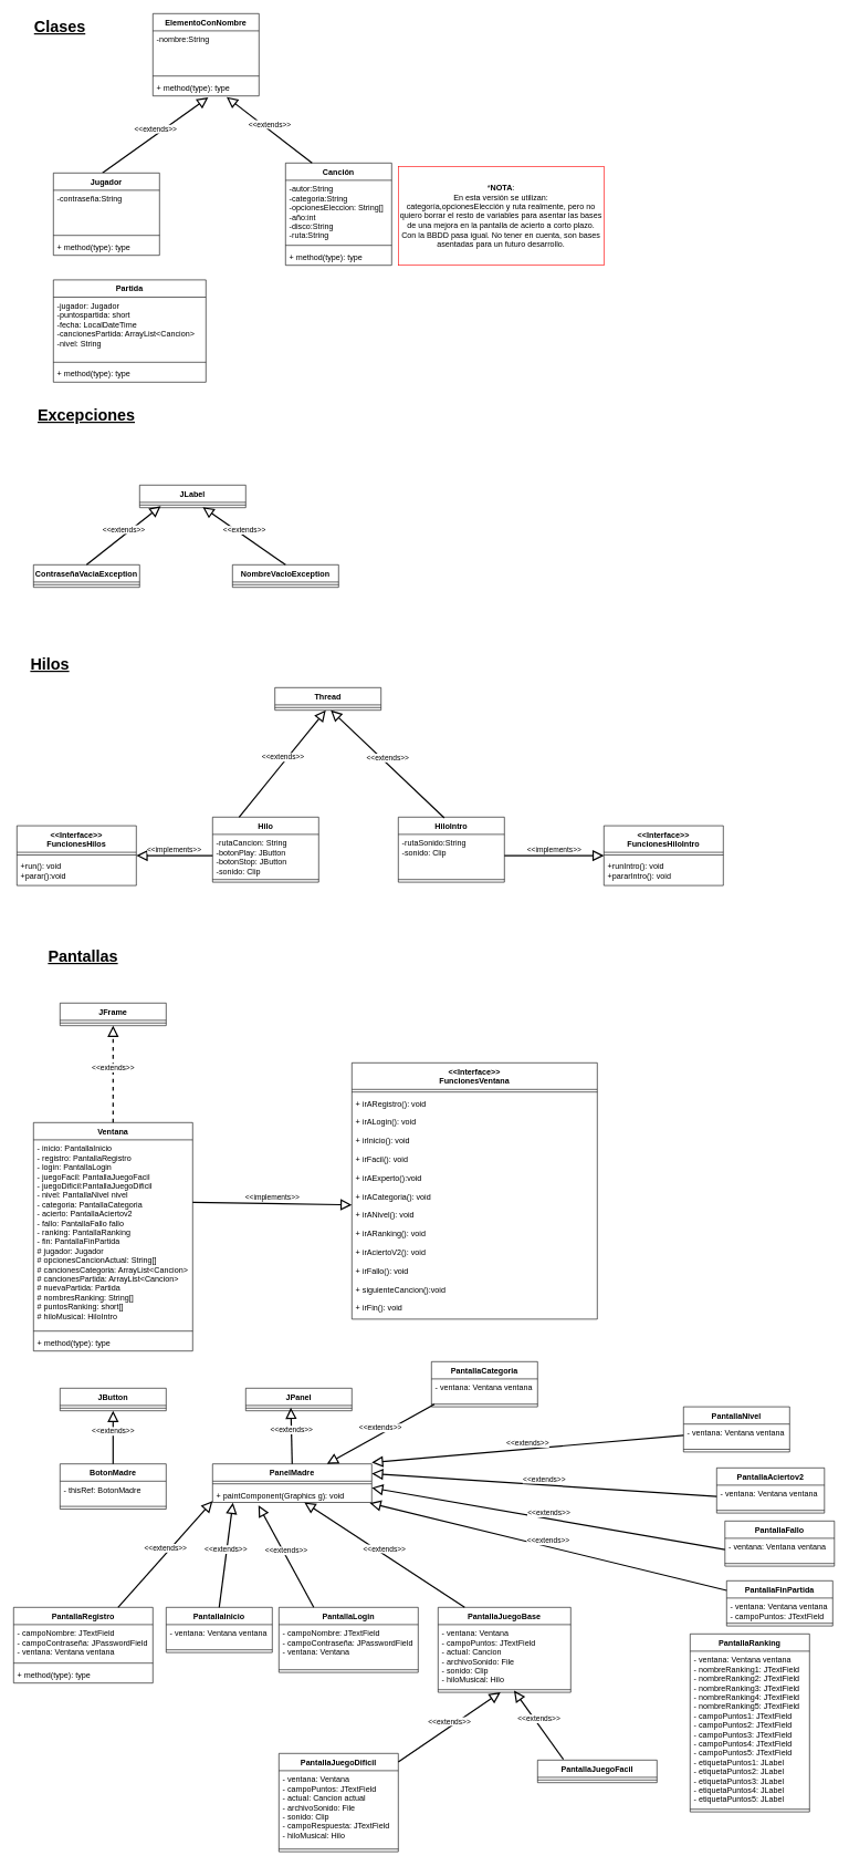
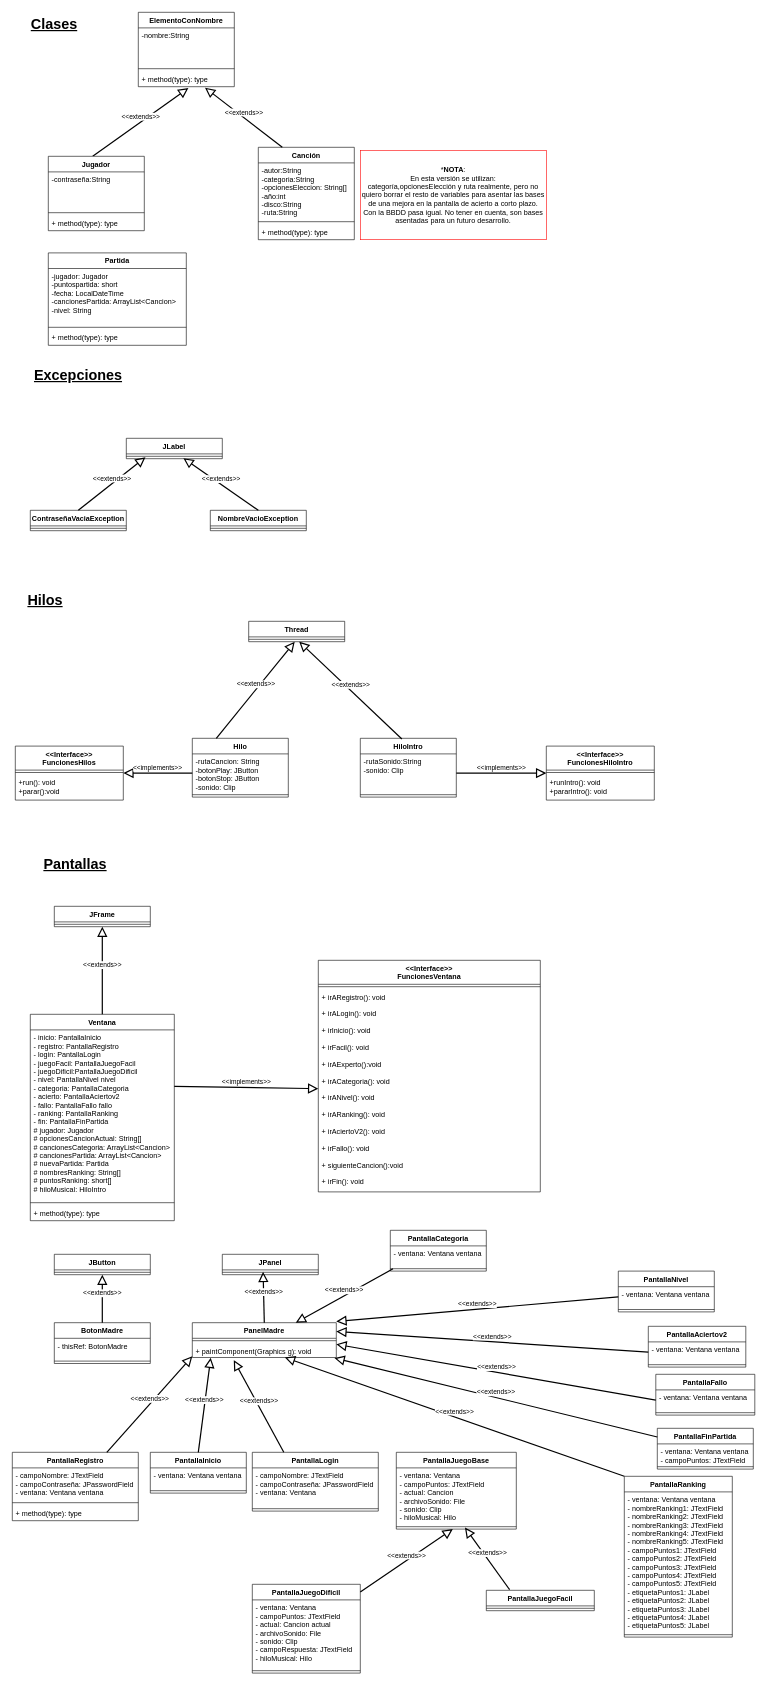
- <mxCell id="58" value="&amp;lt;&amp;lt;extends&amp;gt;&amp;gt;" style="edgeStyle=none;html=1;endArrow=block;endSize=12;strokeWidth=2;verticalAlign=bottom;exitX=0.5;exitY=0;exitDx=0;exitDy=0;endFill=0;dashed=1;" parent="1" source="53" target="51" edge="1"><mxGeometry width="160" relative="1" as="geometry"><mxPoint x="360" y="1731.788" as="sourcePoint" /><mxPoint x="477" y="1630" as="targetPoint" /><mxPoint as="offset" /></mxGeometry></mxCell>
+ <mxCell id="58" value="&amp;lt;&amp;lt;extends&amp;gt;&amp;gt;" style="edgeStyle=none;html=1;endArrow=block;endSize=12;strokeWidth=2;verticalAlign=bottom;exitX=0.5;exitY=0;exitDx=0;exitDy=0;endFill=0;" parent="1" source="53" target="51" edge="1"><mxGeometry width="160" relative="1" as="geometry"><mxPoint x="360" y="1731.788" as="sourcePoint" /><mxPoint x="477" y="1630" as="targetPoint" /><mxPoint as="offset" /></mxGeometry></mxCell>
- <mxCell id="106" value="&amp;lt;&amp;lt;extends&amp;gt;&amp;gt;" style="edgeStyle=none;html=1;endArrow=block;endSize=12;strokeWidth=2;verticalAlign=bottom;exitX=0.2;exitY=0;exitDx=0;exitDy=0;endFill=0;exitPerimeter=0;" parent="1" source="103" target="72" edge="1"><mxGeometry width="160" relative="1" as="geometry"><mxPoint x="660" y="2391.788" as="sourcePoint" /><mxPoint x="777" y="2290" as="targetPoint" /><mxPoint as="offset" /></mxGeometry></mxCell>
+ <mxCell id="118" value="&amp;lt;&amp;lt;extends&amp;gt;&amp;gt;" style="edgeStyle=none;html=1;endArrow=block;endSize=12;strokeWidth=2;verticalAlign=bottom;exitX=0;exitY=0;exitDx=0;exitDy=0;endFill=0;" parent="1" source="115" target="72" edge="1"><mxGeometry width="160" relative="1" as="geometry"><mxPoint x="940" y="2371.788" as="sourcePoint" /><mxPoint x="1057" y="2270" as="targetPoint" /><mxPoint as="offset" /></mxGeometry></mxCell>
